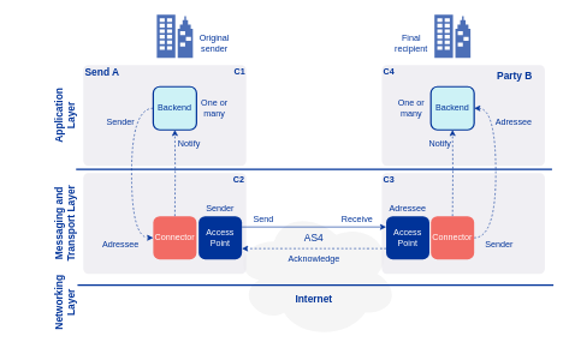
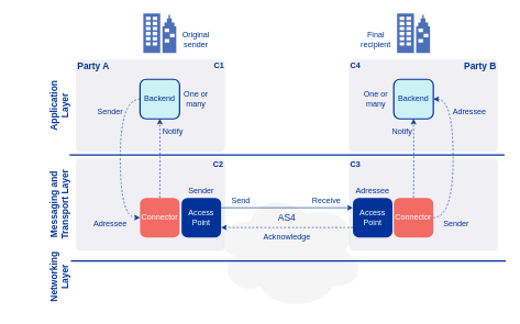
- <mxCell id="34" value="Send A" style="text;html=1;strokeColor=none;fillColor=none;align=center;verticalAlign=middle;whiteSpace=wrap;rounded=0;fontColor=#003399;fontStyle=1;fontSize=14;" vertex="1" parent="1"><mxGeometry y="90" width="53" height="20" as="geometry" x="115" /></mxCell>
+ <mxCell id="34" value="Party A" style="text;html=1;strokeColor=none;fillColor=none;align=center;verticalAlign=middle;whiteSpace=wrap;rounded=0;fontColor=#003399;fontStyle=1;fontSize=14;" vertex="1" parent="1"><mxGeometry y="90" width="53" height="20" as="geometry" x="115" /></mxCell>
- <mxCell id="35" value="Party B" style="text;html=1;strokeColor=none;fillColor=none;align=center;verticalAlign=middle;whiteSpace=wrap;rounded=0;fontColor=#003399;fontStyle=1;fontSize=14;" vertex="1" parent="1"><mxGeometry x="687" y="95" width="53" height="20" as="geometry" /></mxCell>
+ <mxCell id="35" value="Party B" style="text;html=1;strokeColor=none;fillColor=none;align=center;verticalAlign=middle;whiteSpace=wrap;rounded=0;fontColor=#003399;fontStyle=1;fontSize=14;" vertex="1" parent="1"><mxGeometry x="702" y="90" width="53" height="20" as="geometry" /></mxCell>
- <mxCell id="14" value="Internet" style="text;html=1;strokeColor=none;fillColor=none;align=center;verticalAlign=middle;whiteSpace=wrap;rounded=0;fontColor=#003399;fontStyle=1;fontSize=14;" vertex="1" parent="1"><mxGeometry x="415" y="405" width="40" height="20" as="geometry" /></mxCell>
